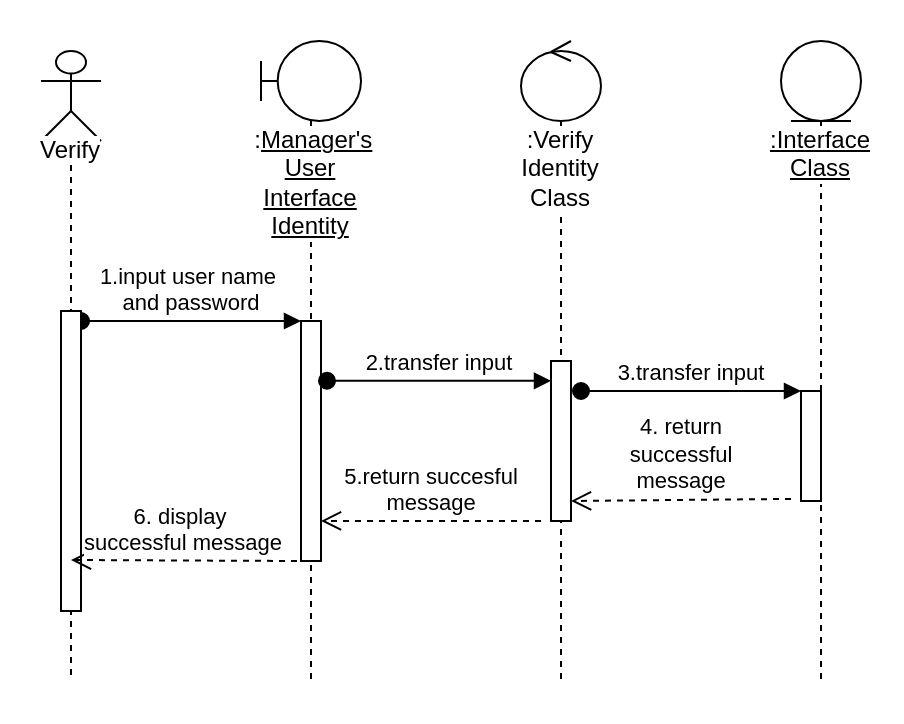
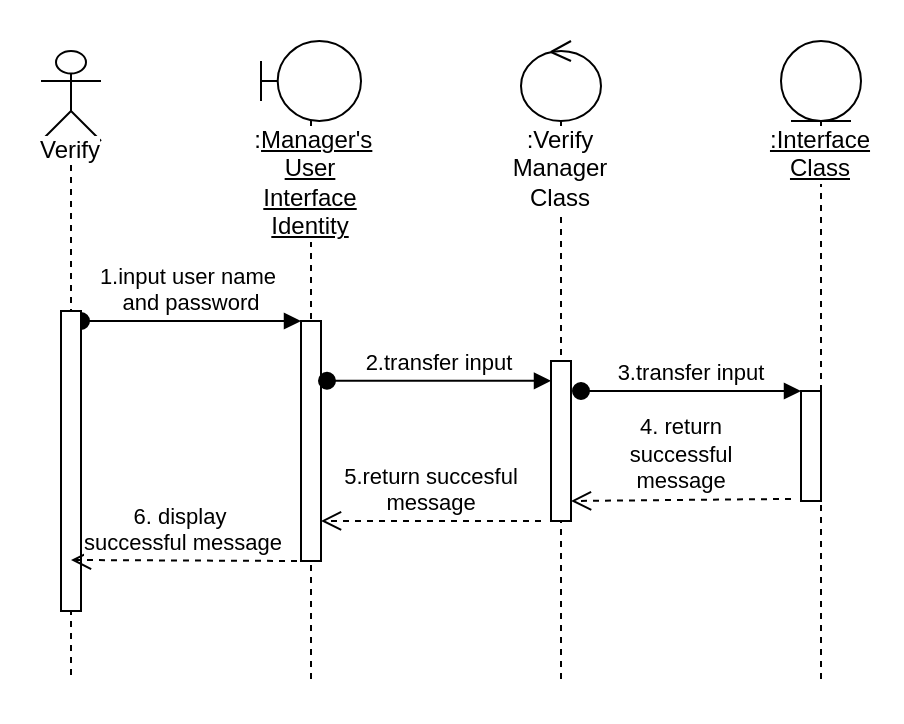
- <mxCell id="10" value=":Verify&lt;br&gt;Identity&lt;br&gt;Class" style="shape=umlLifeline;participant=umlControl;perimeter=lifelinePerimeter;whiteSpace=wrap;html=1;container=1;collapsible=0;recursiveResize=0;verticalAlign=top;spacingTop=36;labelBackgroundColor=#ffffff;outlineConnect=0;" vertex="1" parent="1"><mxGeometry x="260" y="20" width="40" height="320" as="geometry" /></mxCell>
+ <mxCell id="10" value=":Verify&lt;br&gt;Manager&lt;br&gt;Class" style="shape=umlLifeline;participant=umlControl;perimeter=lifelinePerimeter;whiteSpace=wrap;html=1;container=1;collapsible=0;recursiveResize=0;verticalAlign=top;spacingTop=36;labelBackgroundColor=#ffffff;outlineConnect=0;" vertex="1" parent="1"><mxGeometry x="260" y="20" width="40" height="320" as="geometry" /></mxCell>
